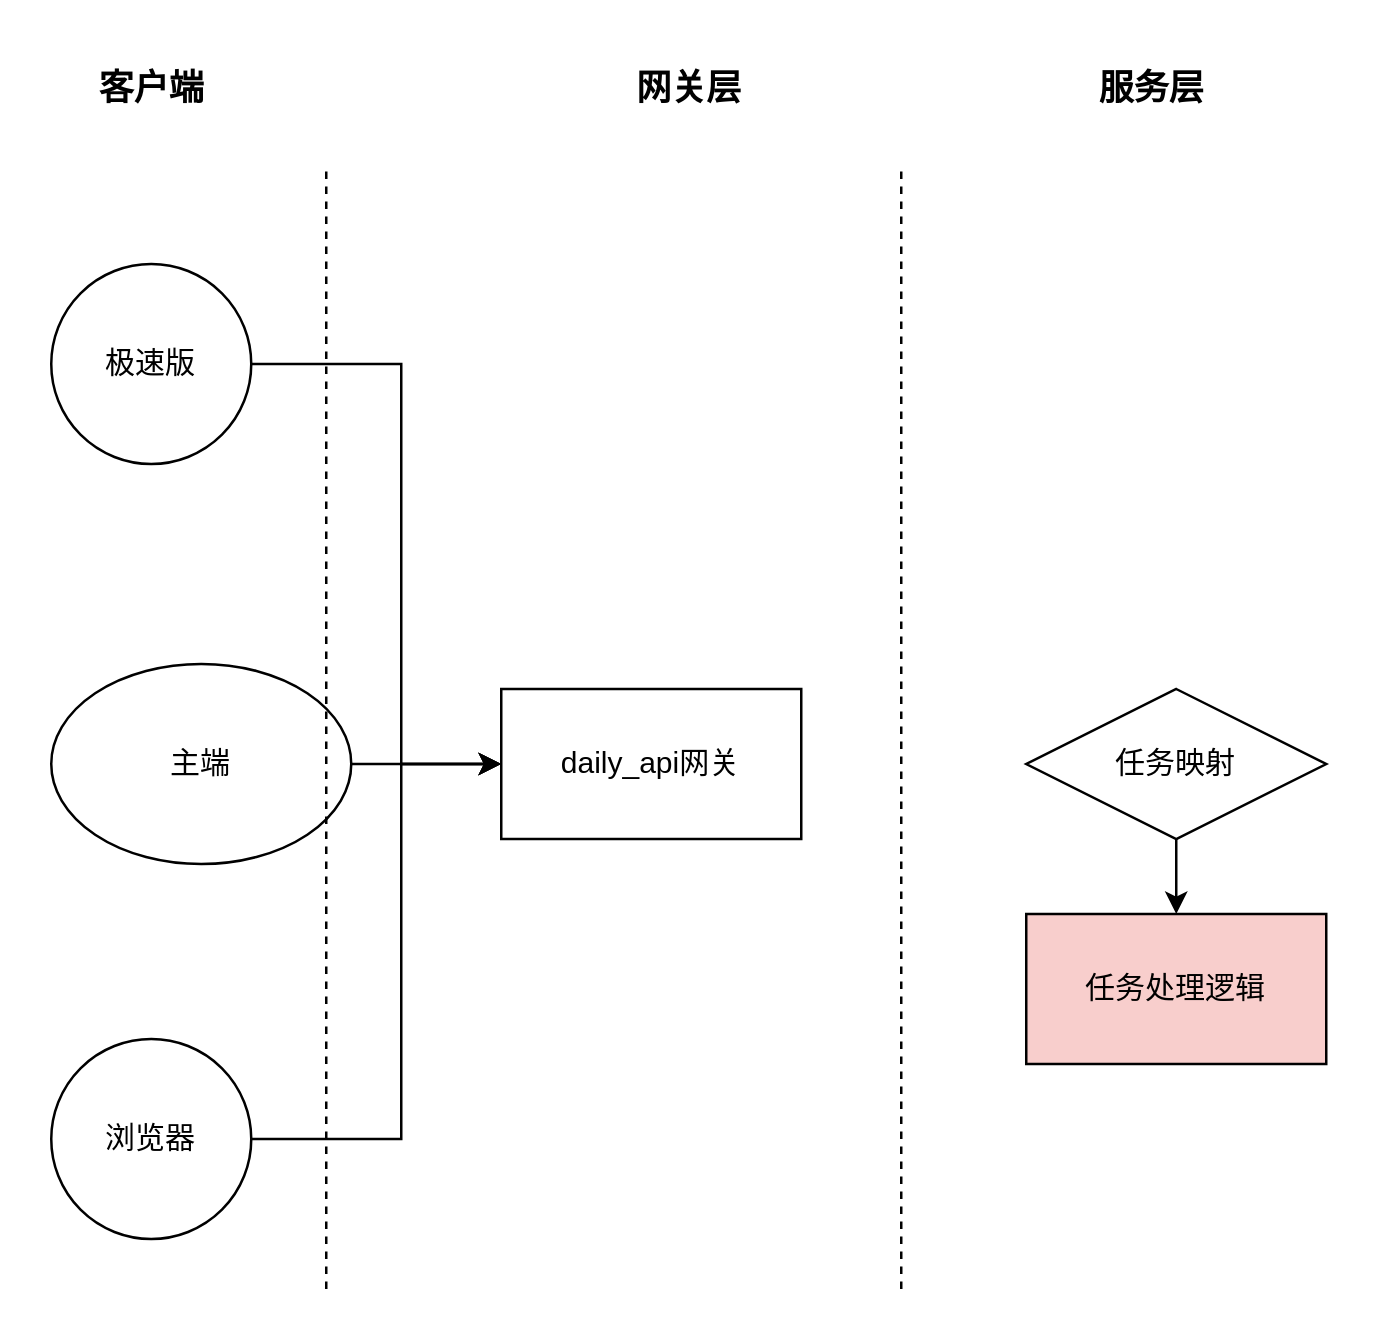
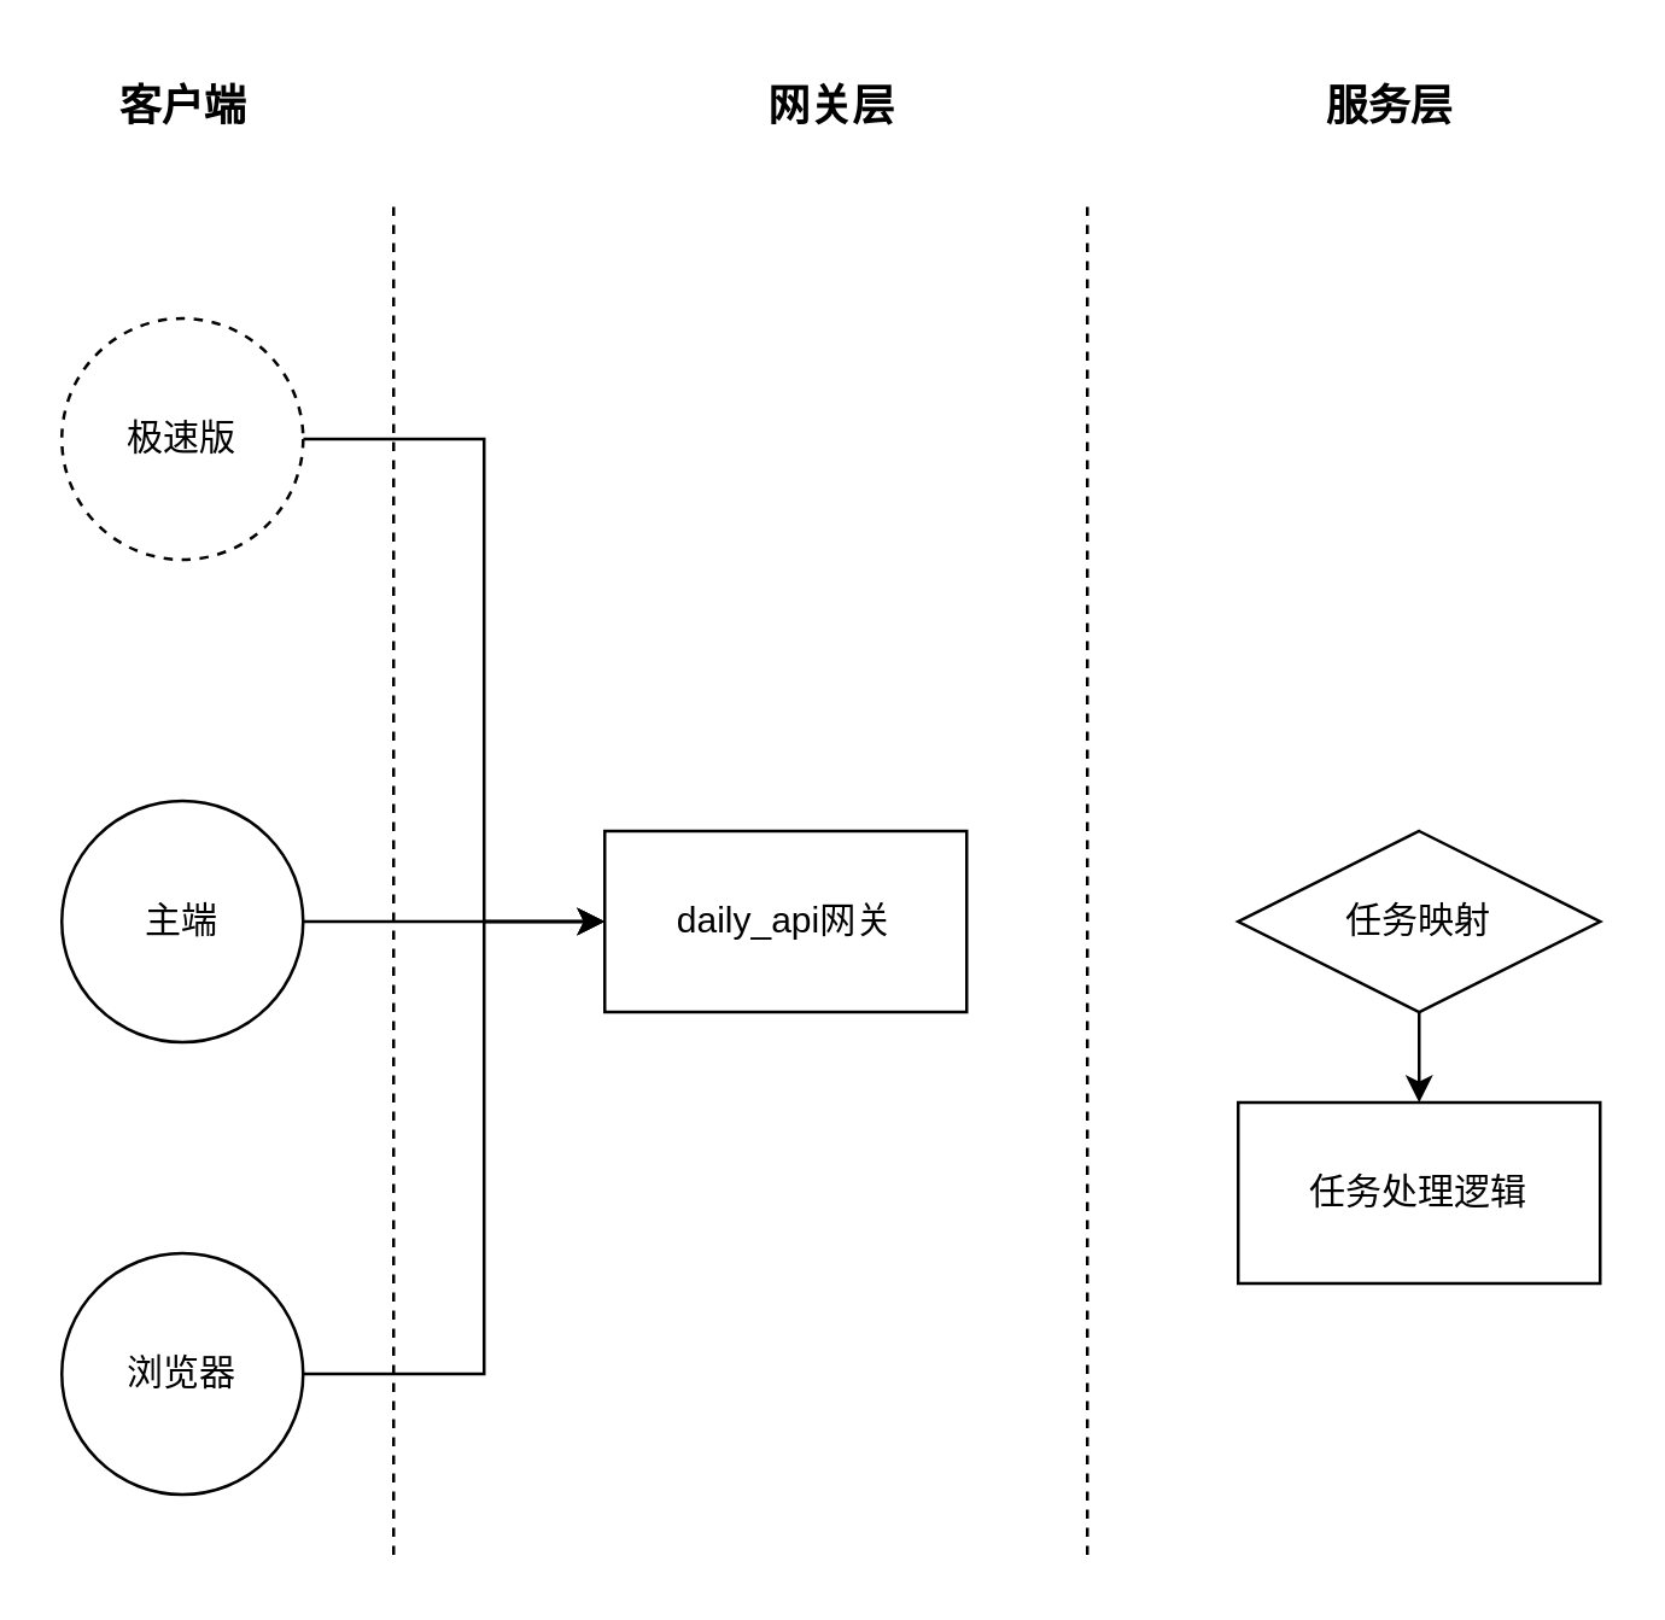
- <mxCell id="3" value="&lt;font style=&quot;font-size: 12px;&quot;&gt;极速版&lt;/font&gt;" style="ellipse;whiteSpace=wrap;html=1;aspect=fixed;" parent="1" vertex="1"><mxGeometry x="20" y="105" width="80" height="80" as="geometry" /></mxCell>
+ <mxCell id="3" value="&lt;font style=&quot;font-size: 12px;&quot;&gt;极速版&lt;/font&gt;" style="ellipse;whiteSpace=wrap;html=1;aspect=fixed;dashed=1;" parent="1" vertex="1"><mxGeometry x="20" y="105" width="80" height="80" as="geometry" /></mxCell>
- <mxCell id="5" value="&lt;font style=&quot;font-size: 12px;&quot;&gt;主端&lt;/font&gt;" style="ellipse;whiteSpace=wrap;html=1;aspect=fixed;" parent="1" vertex="1"><mxGeometry x="20" y="265" width="120" height="80" as="geometry" /></mxCell>
+ <mxCell id="5" value="&lt;font style=&quot;font-size: 12px;&quot;&gt;主端&lt;/font&gt;" style="ellipse;whiteSpace=wrap;html=1;aspect=fixed;" parent="1" vertex="1"><mxGeometry x="20" y="265" width="80" height="80" as="geometry" /></mxCell>
- <mxCell id="11" value="&lt;font style=&quot;font-size: 12px;&quot;&gt;任务处理逻辑&lt;/font&gt;" style="rounded=0;whiteSpace=wrap;html=1;fillColor=#f8cecc;" parent="1" vertex="1"><mxGeometry x="410" y="365" width="120" height="60" as="geometry" /></mxCell>
+ <mxCell id="11" value="&lt;font style=&quot;font-size: 12px;&quot;&gt;任务处理逻辑&lt;/font&gt;" style="rounded=0;whiteSpace=wrap;html=1;" parent="1" vertex="1"><mxGeometry x="410" y="365" width="120" height="60" as="geometry" /></mxCell>
